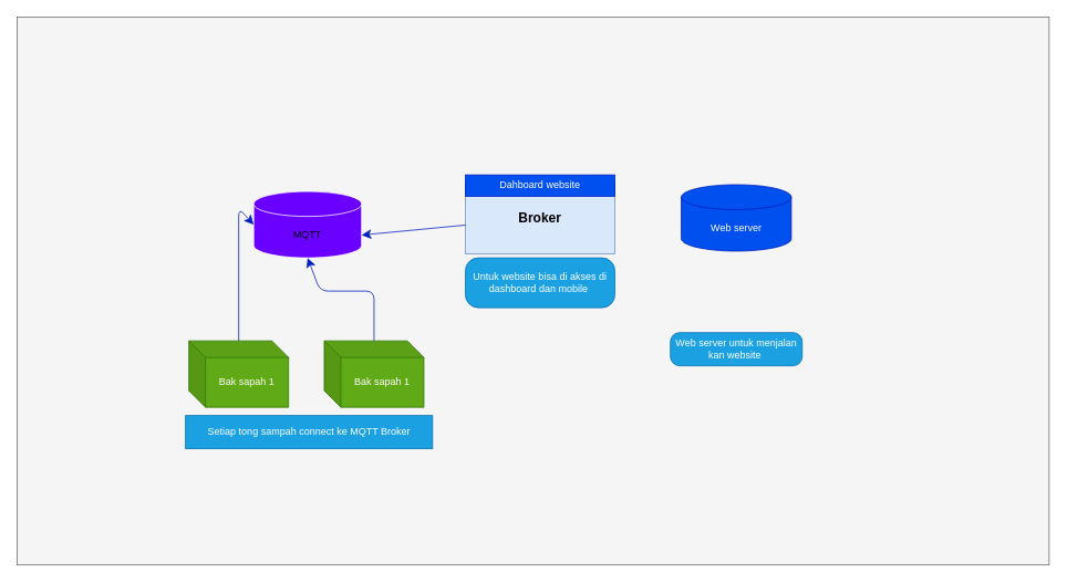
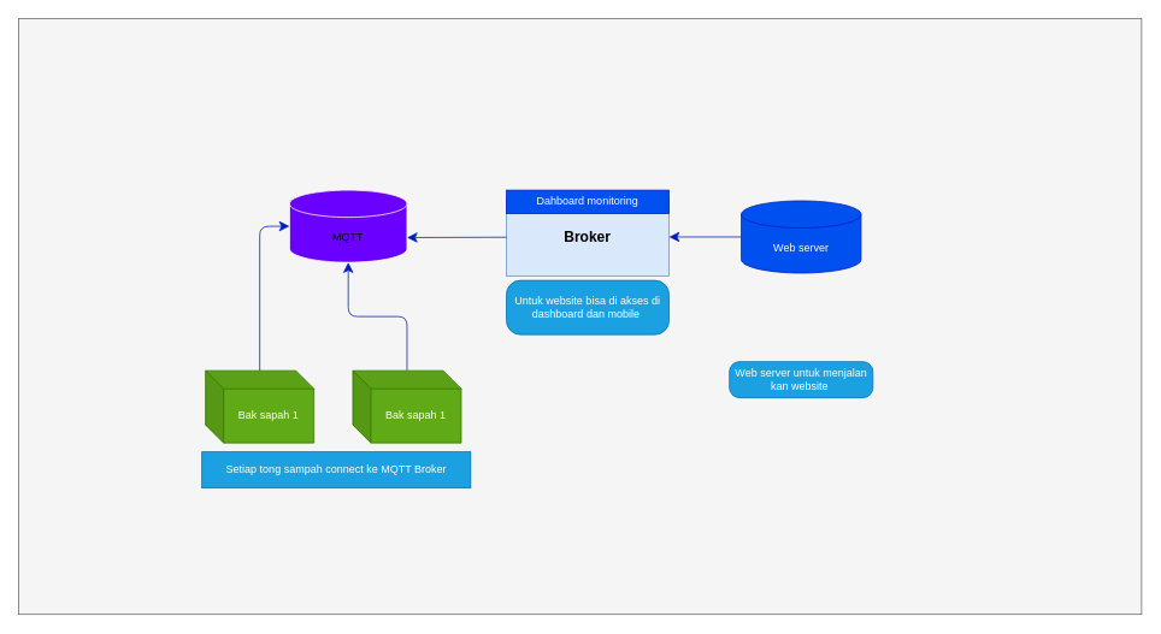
- <mxCell id="6" value="Dahboard website" style="rounded=0;whiteSpace=wrap;html=1;fillColor=#0050ef;strokeColor=#001DBC;fontColor=#ffffff;" parent="4" vertex="1"><mxGeometry width="180" height="25.909" as="geometry" /></mxCell>
+ <mxCell id="6" value="Dahboard monitoring" style="rounded=0;whiteSpace=wrap;html=1;fillColor=#0050ef;strokeColor=#001DBC;fontColor=#ffffff;" parent="4" vertex="1"><mxGeometry width="180" height="25.909" as="geometry" /></mxCell>
+ <mxCell id="7" style="edgeStyle=none;html=1;entryX=1;entryY=0.5;entryDx=0;entryDy=0;startSize=9;endSize=9;fillColor=#0050ef;strokeColor=#001DBC;" parent="1" source="8" target="5" edge="1"><mxGeometry relative="1" as="geometry" /></mxCell>
- <mxCell id="3" value="&lt;font color=&quot;#000000&quot;&gt;MQTT&lt;/font&gt;" style="shape=cylinder3;whiteSpace=wrap;html=1;boundedLbl=1;backgroundOutline=1;size=15;fillColor=#6a00ff;strokeColor=#FFFFFF;fontColor=#ffffff;" parent="1" vertex="1"><mxGeometry x="305" y="230" width="130" height="80" as="geometry" /></mxCell>
+ <mxCell id="3" value="&lt;font color=&quot;#000000&quot;&gt;MQTT&lt;/font&gt;" style="shape=cylinder3;whiteSpace=wrap;html=1;boundedLbl=1;backgroundOutline=1;size=15;fillColor=#6a00ff;strokeColor=#FFFFFF;fontColor=#ffffff;" parent="1" vertex="1"><mxGeometry x="320" y="210" width="130" height="80" as="geometry" /></mxCell>
